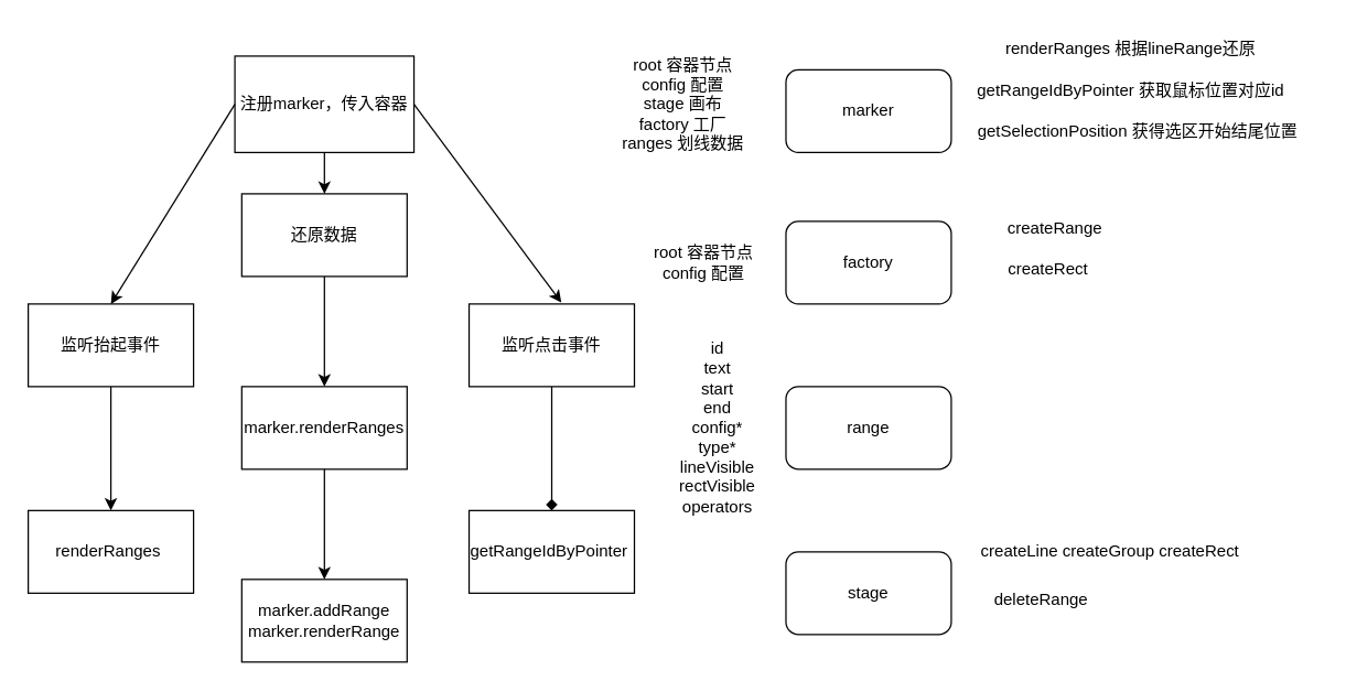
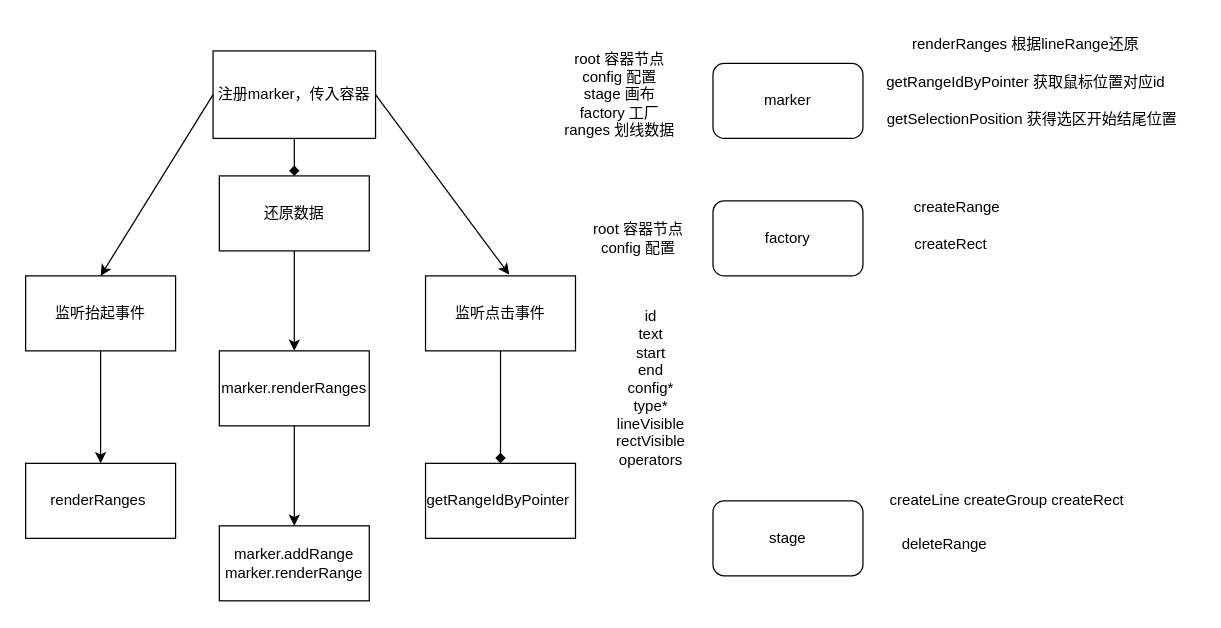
- <mxCell id="2" style="edgeStyle=none;html=1;exitX=0.5;exitY=1;exitDx=0;exitDy=0;entryX=0.5;entryY=0;entryDx=0;entryDy=0;" edge="1" parent="1" source="5" target="14"><mxGeometry relative="1" as="geometry" /></mxCell>
+ <mxCell id="2" style="edgeStyle=none;html=1;exitX=0.5;exitY=1;exitDx=0;exitDy=0;entryX=0.5;entryY=0;entryDx=0;entryDy=0;endArrow=diamond;" edge="1" parent="1" source="5" target="14"><mxGeometry relative="1" as="geometry" /></mxCell>
- <mxCell id="10" value="range" style="rounded=1;whiteSpace=wrap;html=1;fillColor=none;" vertex="1" parent="1"><mxGeometry x="570" y="280" width="120" height="60" as="geometry" /></mxCell>
